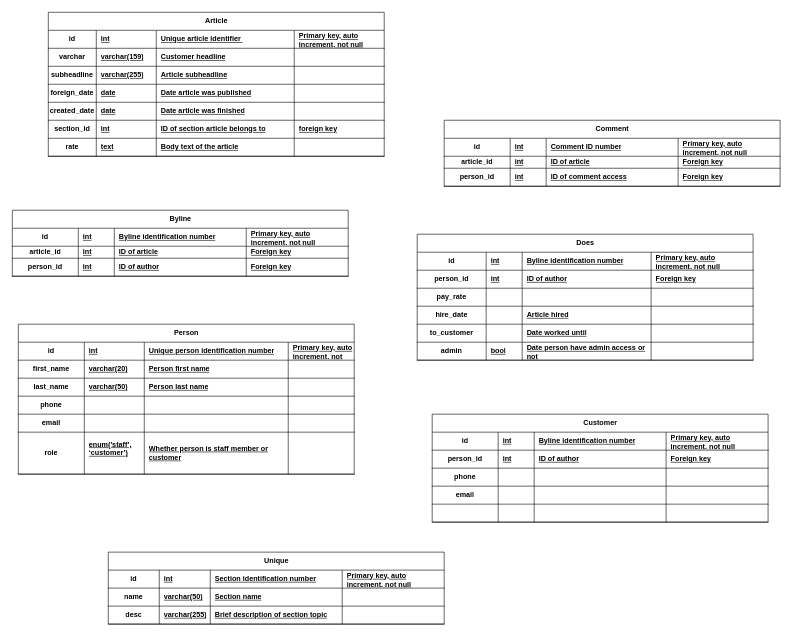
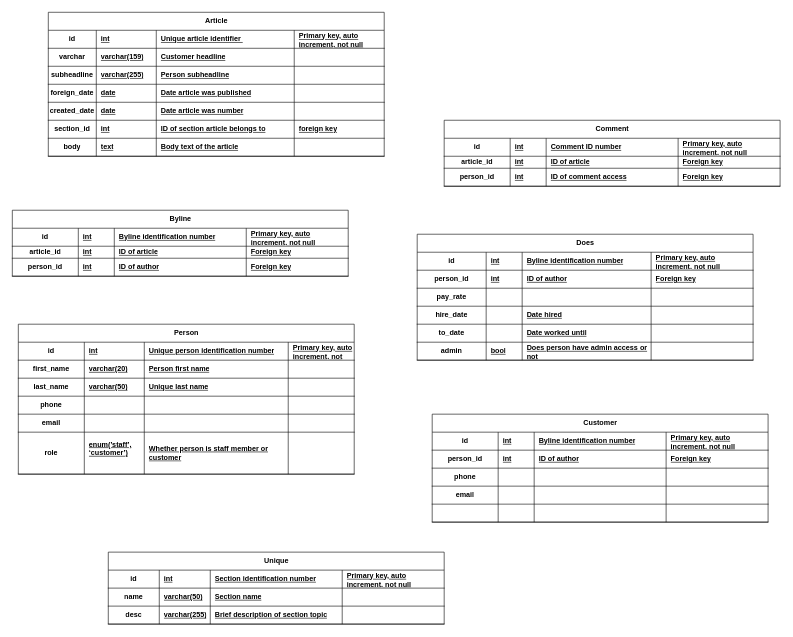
- <mxCell id="16" value="Article subheadline" style="shape=partialRectangle;connectable=0;fillColor=none;top=0;left=0;bottom=0;right=0;align=left;spacingLeft=6;fontStyle=5;overflow=hidden;whiteSpace=wrap;html=1;" parent="13" vertex="1"><mxGeometry x="180" width="230.0" height="30" as="geometry"><mxRectangle width="230.0" height="30" as="alternateBounds" /></mxGeometry></mxCell>
+ <mxCell id="16" value="Person subheadline" style="shape=partialRectangle;connectable=0;fillColor=none;top=0;left=0;bottom=0;right=0;align=left;spacingLeft=6;fontStyle=5;overflow=hidden;whiteSpace=wrap;html=1;" parent="13" vertex="1"><mxGeometry x="180" width="230.0" height="30" as="geometry"><mxRectangle width="230.0" height="30" as="alternateBounds" /></mxGeometry></mxCell>
- <mxCell id="26" value="Date article was finished" style="shape=partialRectangle;connectable=0;fillColor=none;top=0;left=0;bottom=0;right=0;align=left;spacingLeft=6;fontStyle=5;overflow=hidden;whiteSpace=wrap;html=1;" vertex="1" parent="23"><mxGeometry x="180" width="230.0" height="30" as="geometry"><mxRectangle width="230.0" height="30" as="alternateBounds" /></mxGeometry></mxCell>
+ <mxCell id="26" value="Date article was number" style="shape=partialRectangle;connectable=0;fillColor=none;top=0;left=0;bottom=0;right=0;align=left;spacingLeft=6;fontStyle=5;overflow=hidden;whiteSpace=wrap;html=1;" vertex="1" parent="23"><mxGeometry x="180" width="230.0" height="30" as="geometry"><mxRectangle width="230.0" height="30" as="alternateBounds" /></mxGeometry></mxCell>
- <mxCell id="34" value="rate" style="shape=partialRectangle;connectable=0;fillColor=none;top=0;left=0;bottom=0;right=0;fontStyle=1;overflow=hidden;whiteSpace=wrap;html=1;" vertex="1" parent="33"><mxGeometry width="80" height="30" as="geometry"><mxRectangle width="80" height="30" as="alternateBounds" /></mxGeometry></mxCell>
+ <mxCell id="34" value="body" style="shape=partialRectangle;connectable=0;fillColor=none;top=0;left=0;bottom=0;right=0;fontStyle=1;overflow=hidden;whiteSpace=wrap;html=1;" vertex="1" parent="33"><mxGeometry width="80" height="30" as="geometry"><mxRectangle width="80" height="30" as="alternateBounds" /></mxGeometry></mxCell>
- <mxCell id="120" value="Article hired" style="shape=partialRectangle;connectable=0;fillColor=none;top=0;left=0;bottom=0;right=0;align=left;spacingLeft=6;fontStyle=5;overflow=hidden;whiteSpace=wrap;html=1;" vertex="1" parent="117"><mxGeometry x="175.0" width="215.0" height="30" as="geometry"><mxRectangle width="215.0" height="30" as="alternateBounds" /></mxGeometry></mxCell>
+ <mxCell id="120" value="Date hired" style="shape=partialRectangle;connectable=0;fillColor=none;top=0;left=0;bottom=0;right=0;align=left;spacingLeft=6;fontStyle=5;overflow=hidden;whiteSpace=wrap;html=1;" vertex="1" parent="117"><mxGeometry x="175.0" width="215.0" height="30" as="geometry"><mxRectangle width="215.0" height="30" as="alternateBounds" /></mxGeometry></mxCell>
- <mxCell id="123" value="to_customer" style="shape=partialRectangle;connectable=0;fillColor=none;top=0;left=0;bottom=0;right=0;fontStyle=1;overflow=hidden;whiteSpace=wrap;html=1;" vertex="1" parent="122"><mxGeometry width="115" height="30" as="geometry"><mxRectangle width="115" height="30" as="alternateBounds" /></mxGeometry></mxCell>
+ <mxCell id="123" value="to_date" style="shape=partialRectangle;connectable=0;fillColor=none;top=0;left=0;bottom=0;right=0;fontStyle=1;overflow=hidden;whiteSpace=wrap;html=1;" vertex="1" parent="122"><mxGeometry width="115" height="30" as="geometry"><mxRectangle width="115" height="30" as="alternateBounds" /></mxGeometry></mxCell>
- <mxCell id="130" value="Date person have admin access or not" style="shape=partialRectangle;connectable=0;fillColor=none;top=0;left=0;bottom=0;right=0;align=left;spacingLeft=6;fontStyle=5;overflow=hidden;whiteSpace=wrap;html=1;" vertex="1" parent="127"><mxGeometry x="175.0" width="215.0" height="30" as="geometry"><mxRectangle width="215.0" height="30" as="alternateBounds" /></mxGeometry></mxCell>
+ <mxCell id="130" value="Does person have admin access or not" style="shape=partialRectangle;connectable=0;fillColor=none;top=0;left=0;bottom=0;right=0;align=left;spacingLeft=6;fontStyle=5;overflow=hidden;whiteSpace=wrap;html=1;" vertex="1" parent="127"><mxGeometry x="175.0" width="215.0" height="30" as="geometry"><mxRectangle width="215.0" height="30" as="alternateBounds" /></mxGeometry></mxCell>
- <mxCell id="68" value="Person last name" style="shape=partialRectangle;connectable=0;fillColor=none;top=0;left=0;bottom=0;right=0;align=left;spacingLeft=6;fontStyle=5;overflow=hidden;whiteSpace=wrap;html=1;" parent="65" vertex="1"><mxGeometry x="210" width="240" height="30" as="geometry"><mxRectangle width="240" height="30" as="alternateBounds" /></mxGeometry></mxCell>
+ <mxCell id="68" value="Unique last name" style="shape=partialRectangle;connectable=0;fillColor=none;top=0;left=0;bottom=0;right=0;align=left;spacingLeft=6;fontStyle=5;overflow=hidden;whiteSpace=wrap;html=1;" parent="65" vertex="1"><mxGeometry x="210" width="240" height="30" as="geometry"><mxRectangle width="240" height="30" as="alternateBounds" /></mxGeometry></mxCell>
